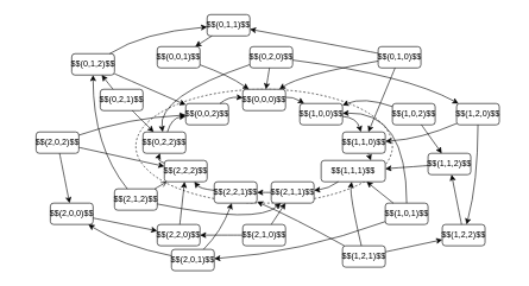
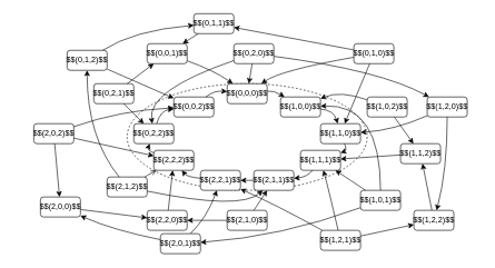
- <mxCell id="67" value="" style="endArrow=classic;html=1;rounded=0;curved=1;" edge="1" parent="1" source="64" target="34"><mxGeometry width="50" height="50" relative="1" as="geometry"><mxPoint x="380" y="255" as="sourcePoint" /><mxPoint x="460" y="365" as="targetPoint" /></mxGeometry></mxCell>
+ <mxCell id="67" value="" style="endArrow=classic;html=1;rounded=0;curved=1;" edge="1" parent="1" source="64" target="29"><mxGeometry width="50" height="50" relative="1" as="geometry"><mxPoint x="380" y="255" as="sourcePoint" /><mxPoint x="460" y="365" as="targetPoint" /></mxGeometry></mxCell>
- <mxCell id="7" value="$$(1,1,1)$$" style="rounded=1;whiteSpace=wrap;html=1;" vertex="1" parent="1"><mxGeometry x="450" y="225" width="90" height="30" as="geometry" /></mxCell>
+ <mxCell id="7" value="$$(1,1,1)$$" style="rounded=1;whiteSpace=wrap;html=1;" vertex="1" parent="1"><mxGeometry x="450" y="225" width="60" height="30" as="geometry" /></mxCell>
- <mxCell id="41" value="$$(2,0,0)$$" style="rounded=1;whiteSpace=wrap;html=1;" vertex="1" parent="1"><mxGeometry x="70" y="285" width="60" height="30" as="geometry" /></mxCell>
+ <mxCell id="41" value="$$(2,0,0)$$" style="rounded=1;whiteSpace=wrap;html=1;" vertex="1" parent="1"><mxGeometry x="60" y="295" width="60" height="30" as="geometry" /></mxCell>
